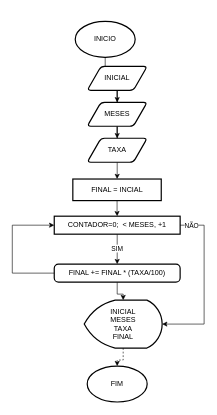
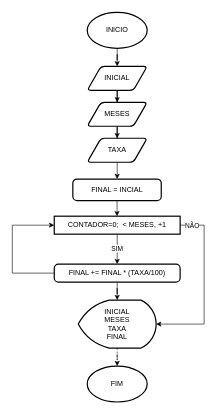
- <mxCell id="3" value="INICIO" style="strokeWidth=2;html=1;shape=mxgraph.flowchart.start_1;whiteSpace=wrap;" vertex="1" parent="1"><mxGeometry x="125" y="35" width="100" height="60" as="geometry" /></mxCell>
+ <mxCell id="3" value="INICIO" style="strokeWidth=2;html=1;shape=mxgraph.flowchart.start_1;whiteSpace=wrap;" vertex="1" parent="1"><mxGeometry x="145" y="20" width="100" height="60" as="geometry" /></mxCell>
- <mxCell id="13" value="FINAL = INCIAL" style="whiteSpace=wrap;html=1;absoluteArcSize=1;arcSize=14;strokeWidth=2;rounded=0;" vertex="1" parent="1"><mxGeometry x="121" y="298" width="147.5" height="36" as="geometry" /></mxCell>
+ <mxCell id="13" value="FINAL = INCIAL" style="rounded=1;whiteSpace=wrap;html=1;absoluteArcSize=1;arcSize=14;strokeWidth=2;" vertex="1" parent="1"><mxGeometry x="121" y="298" width="147.5" height="36" as="geometry" /></mxCell>
- <mxCell id="21" value="INICIAL&lt;div&gt;MESES&lt;/div&gt;&lt;div&gt;TAXA&lt;/div&gt;&lt;div&gt;FINAL&lt;/div&gt;" style="strokeWidth=2;html=1;shape=mxgraph.flowchart.display;whiteSpace=wrap;" vertex="1" parent="1"><mxGeometry x="140" y="500" width="130" height="80" as="geometry" /></mxCell>
+ <mxCell id="21" value="INICIAL&lt;div&gt;MESES&lt;/div&gt;&lt;div&gt;TAXA&lt;/div&gt;&lt;div&gt;FINAL&lt;/div&gt;" style="strokeWidth=2;html=1;shape=mxgraph.flowchart.display;whiteSpace=wrap;" vertex="1" parent="1"><mxGeometry x="130" y="500" width="130" height="80" as="geometry" /></mxCell>
